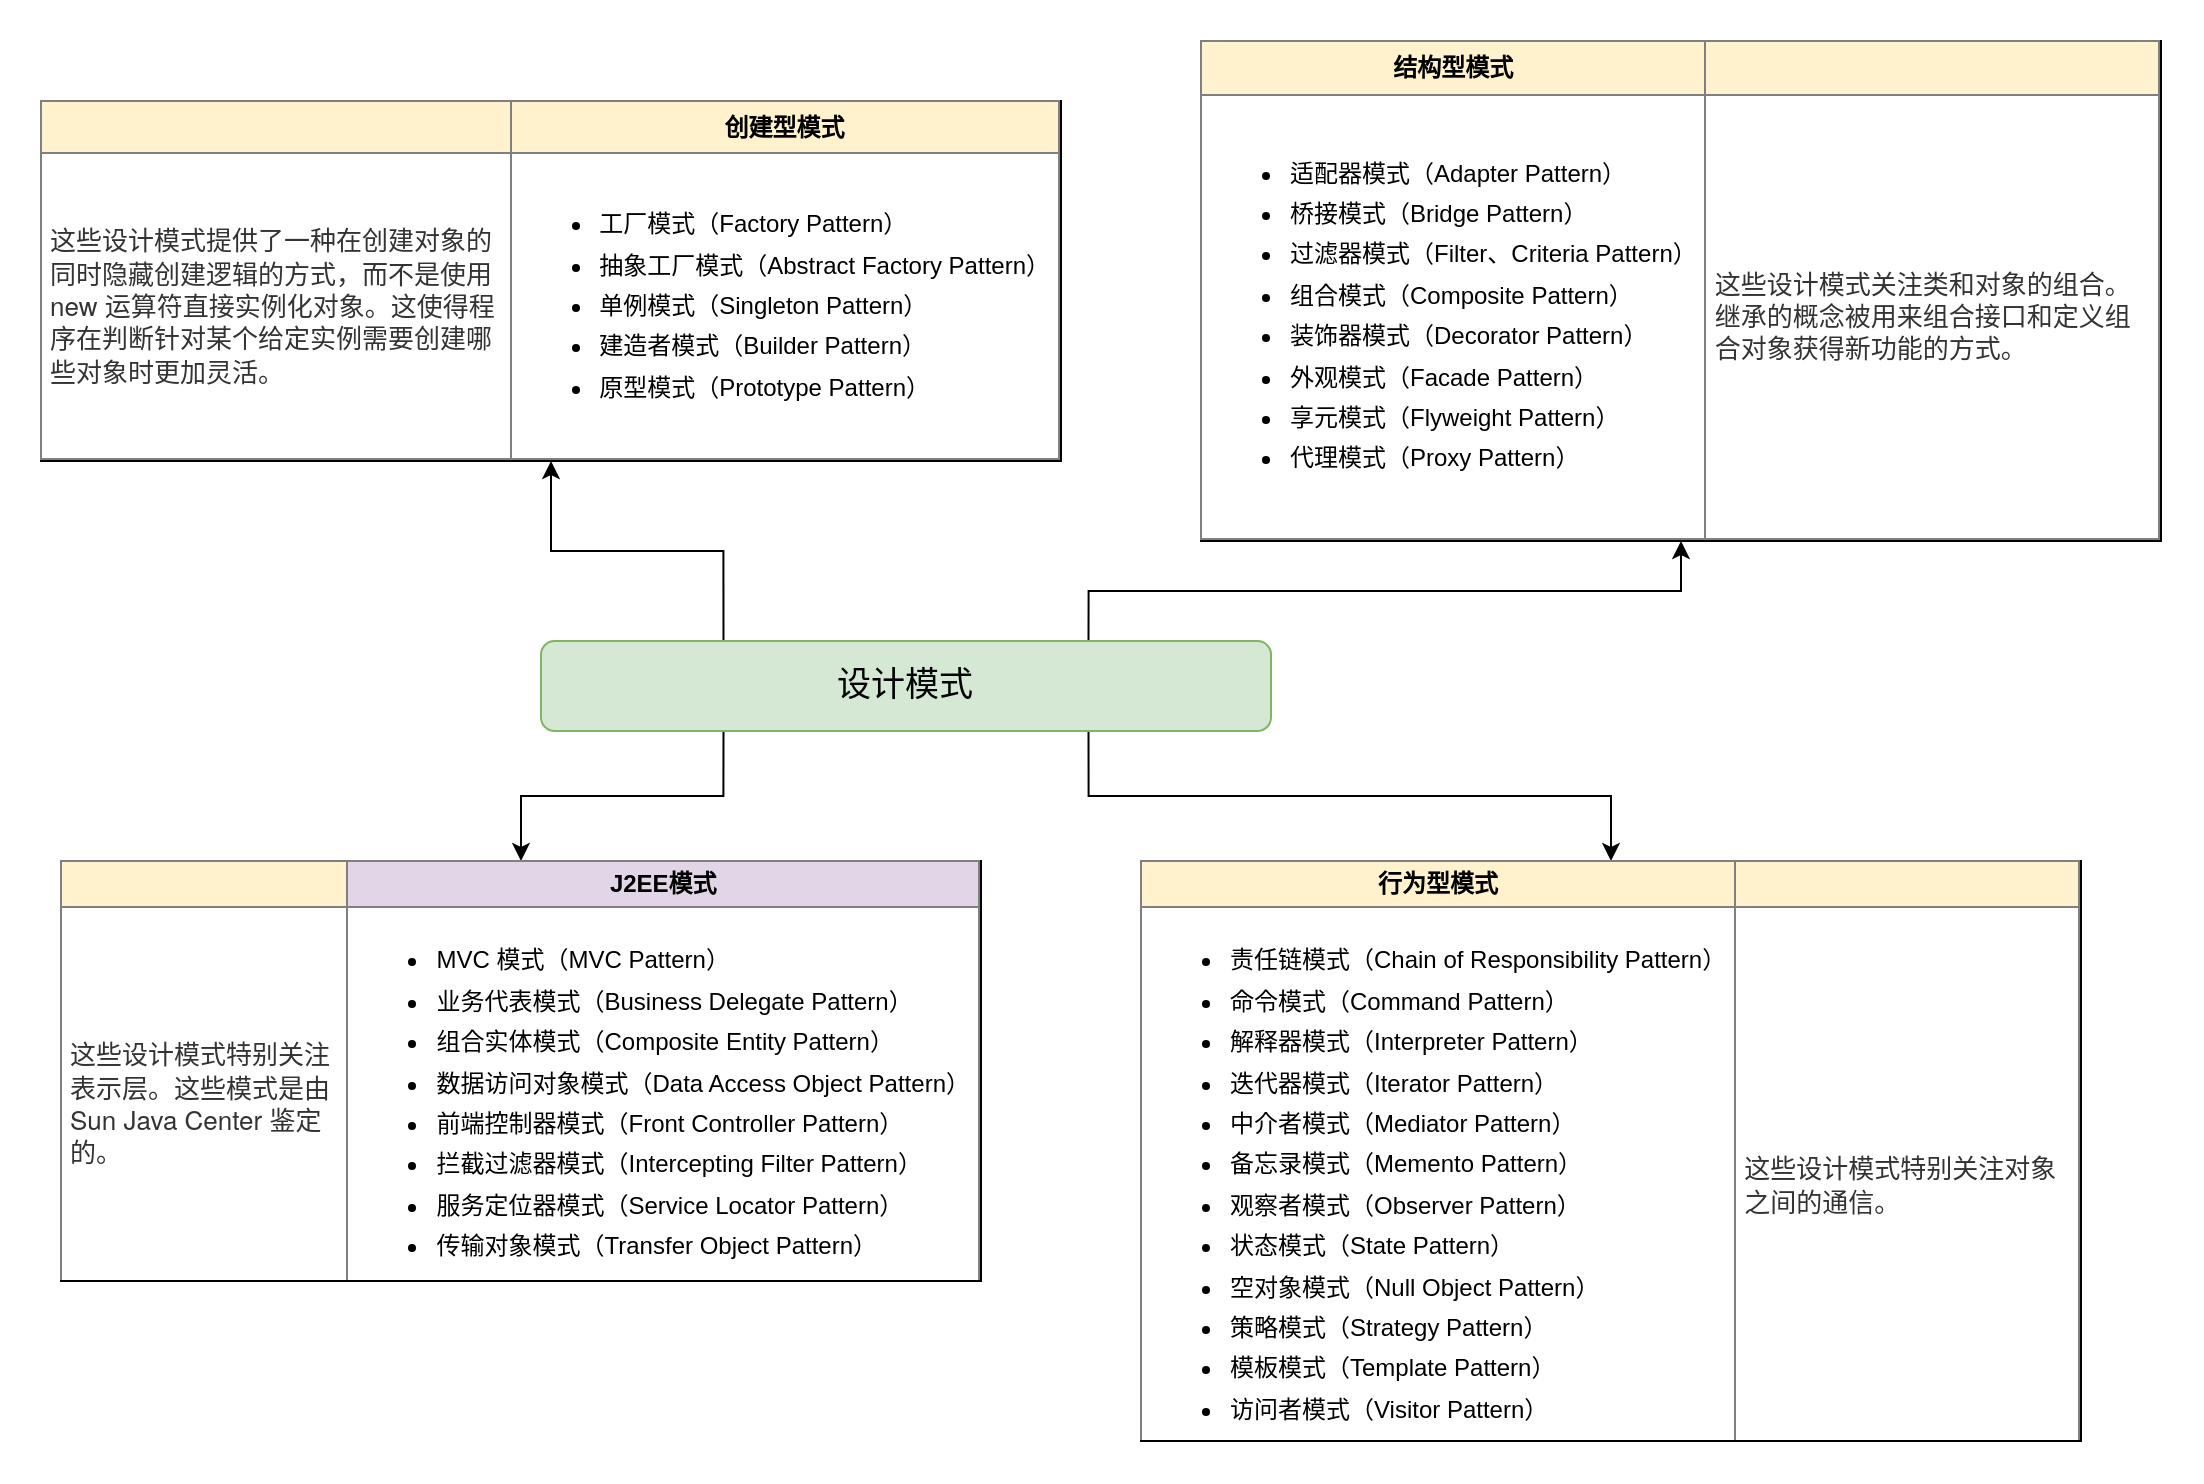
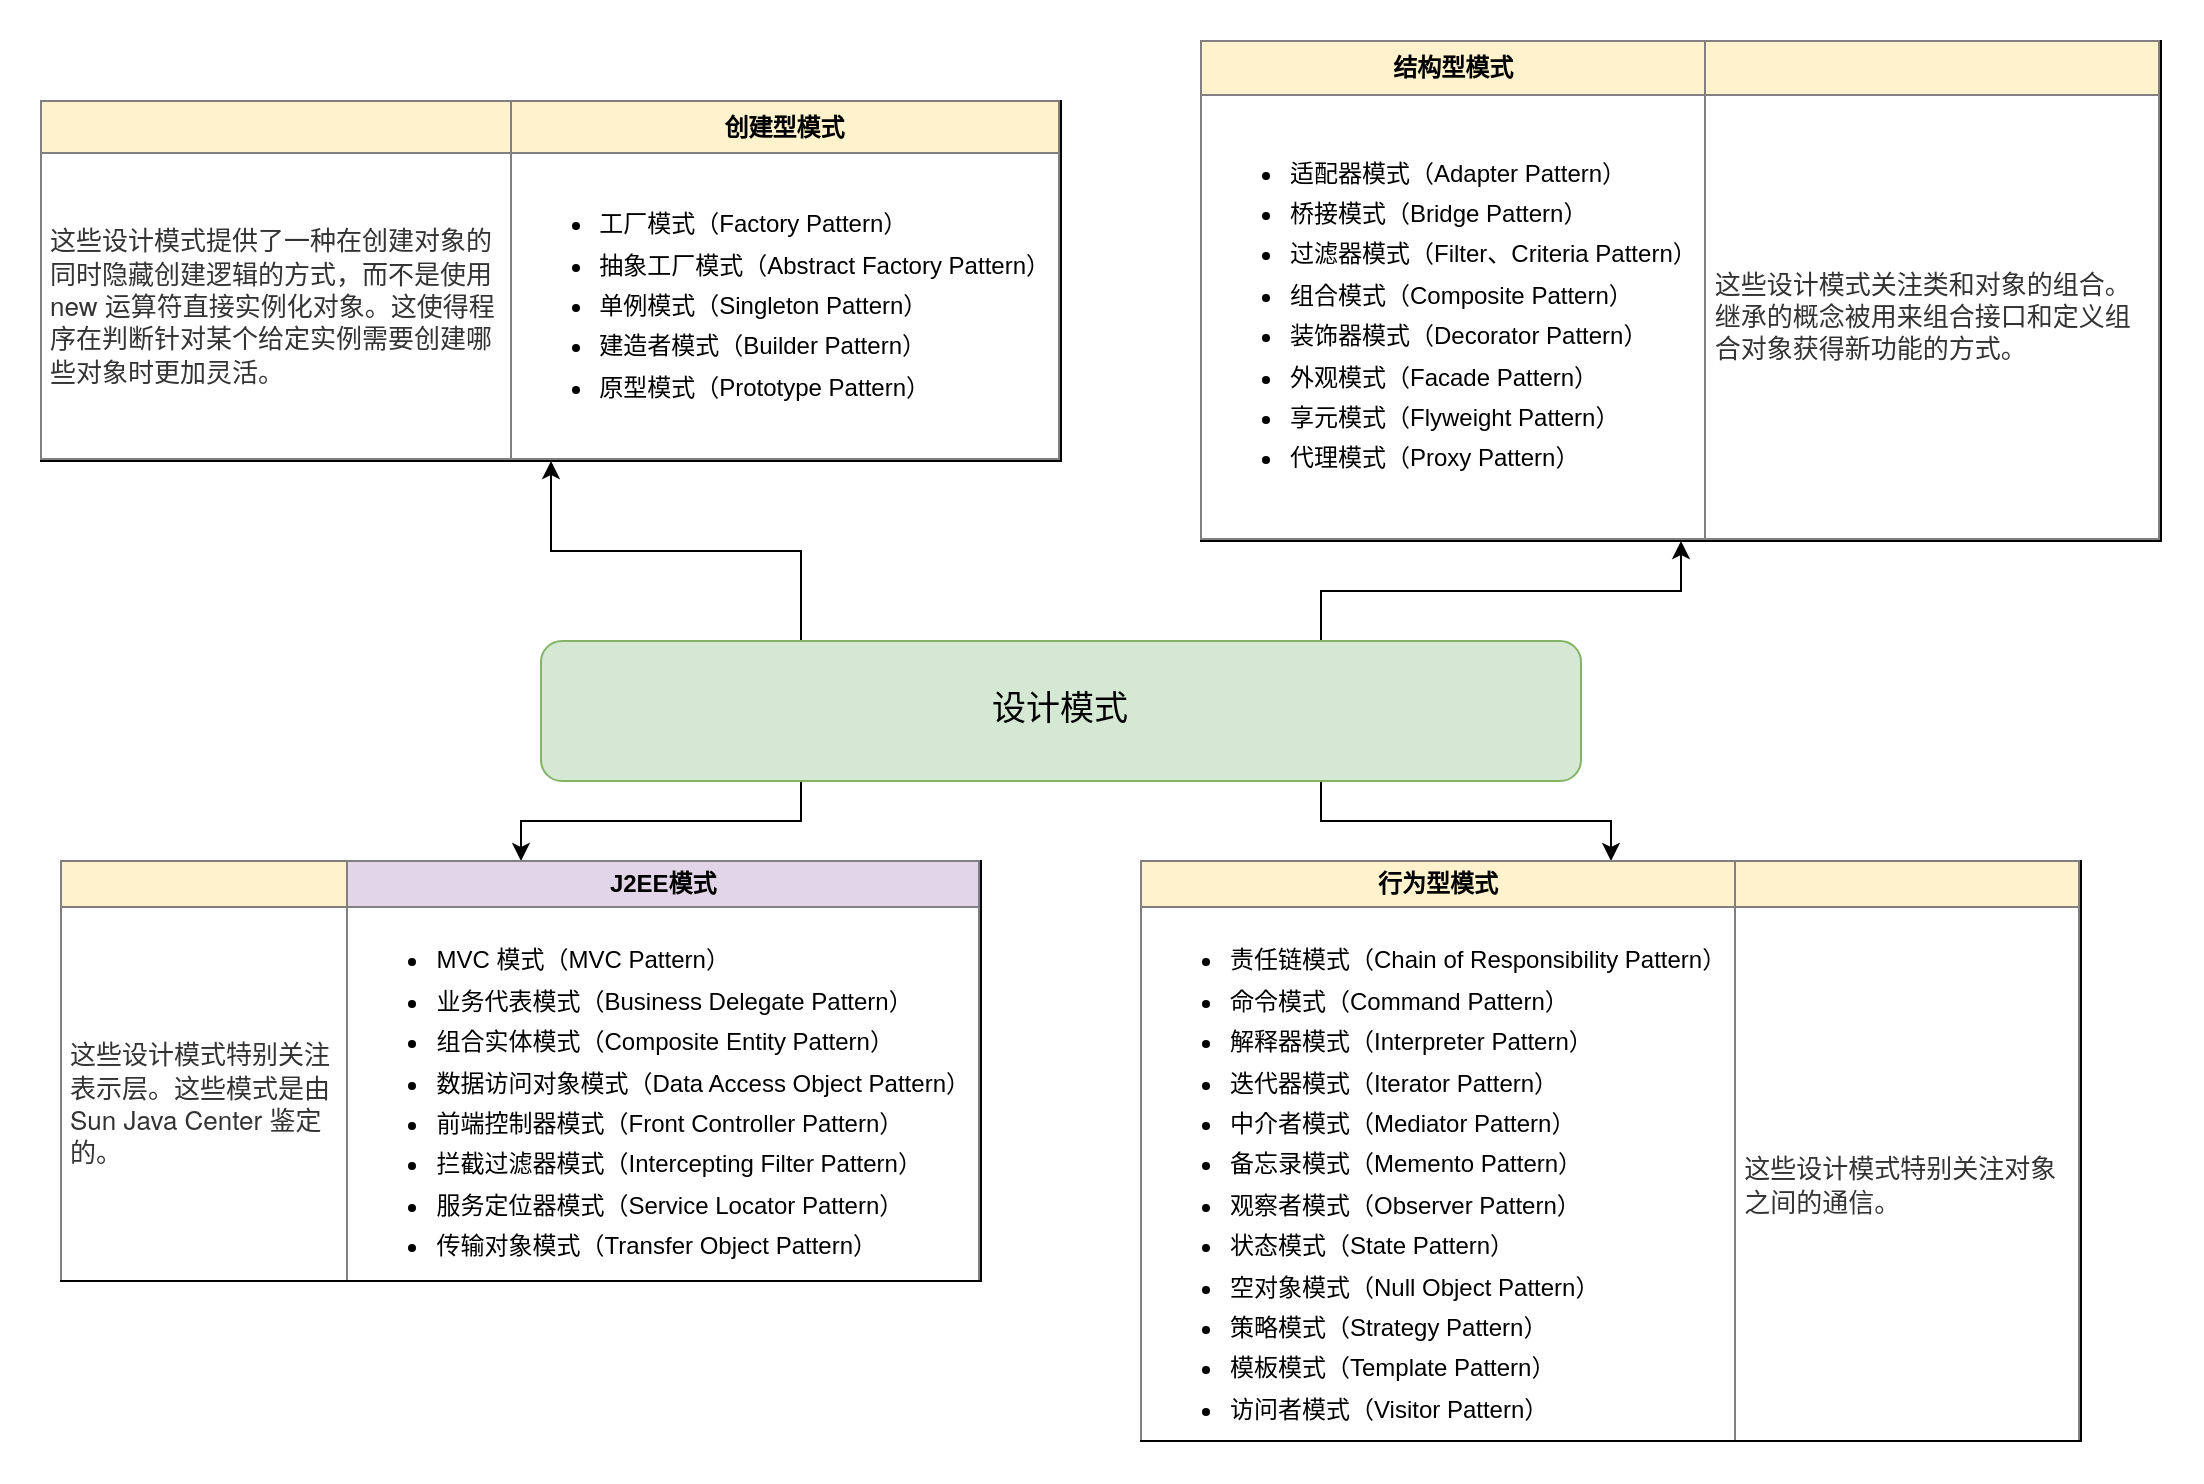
- <mxCell id="6" value="&lt;font style=&quot;font-size: 17px&quot;&gt;设计模式&lt;/font&gt;" style="rounded=1;whiteSpace=wrap;html=1;fillColor=#d5e8d4;strokeColor=#82b366;" parent="1" vertex="1"><mxGeometry x="270" y="320" width="365" height="45" as="geometry" /></mxCell>
+ <mxCell id="6" value="&lt;font style=&quot;font-size: 17px&quot;&gt;设计模式&lt;/font&gt;" style="rounded=1;whiteSpace=wrap;html=1;fillColor=#d5e8d4;strokeColor=#82b366;" parent="1" vertex="1"><mxGeometry x="270" y="320" width="520" height="70" as="geometry" /></mxCell>
